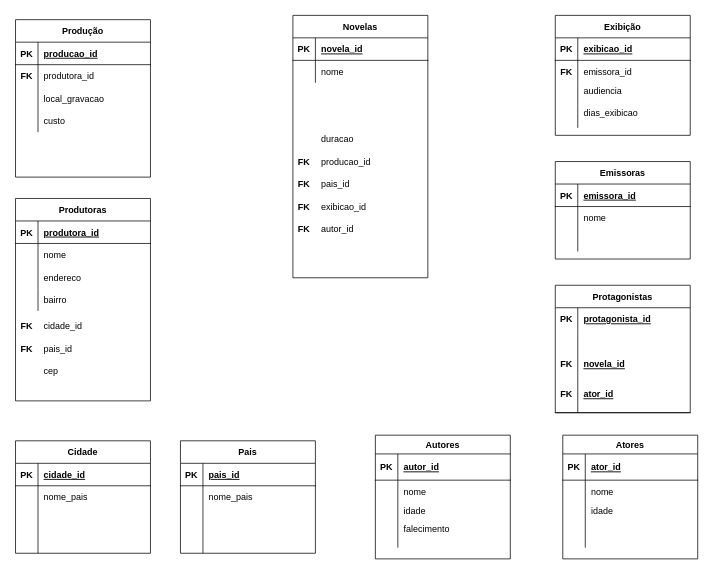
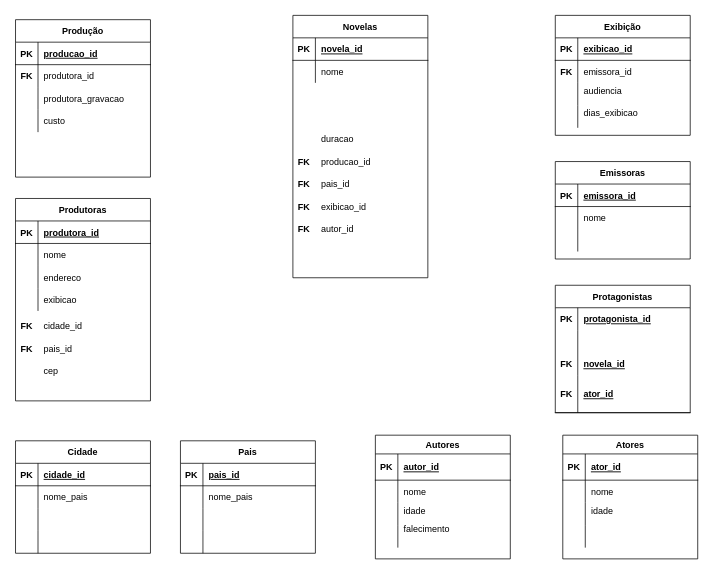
- <mxCell id="66" value="local_gravacao" style="shape=partialRectangle;connectable=0;fillColor=none;top=0;left=0;bottom=0;right=0;align=left;spacingLeft=6;overflow=hidden;" vertex="1" parent="64"><mxGeometry x="30" width="150" height="30" as="geometry"><mxRectangle width="150" height="30" as="alternateBounds" /></mxGeometry></mxCell>
+ <mxCell id="66" value="produtora_gravacao" style="shape=partialRectangle;connectable=0;fillColor=none;top=0;left=0;bottom=0;right=0;align=left;spacingLeft=6;overflow=hidden;" vertex="1" parent="64"><mxGeometry x="30" width="150" height="30" as="geometry"><mxRectangle width="150" height="30" as="alternateBounds" /></mxGeometry></mxCell>
- <mxCell id="94" value="bairro" style="shape=partialRectangle;connectable=0;fillColor=none;top=0;left=0;bottom=0;right=0;align=left;spacingLeft=6;overflow=hidden;" vertex="1" parent="92"><mxGeometry x="30" width="150" height="30" as="geometry"><mxRectangle width="150" height="30" as="alternateBounds" /></mxGeometry></mxCell>
+ <mxCell id="94" value="exibicao" style="shape=partialRectangle;connectable=0;fillColor=none;top=0;left=0;bottom=0;right=0;align=left;spacingLeft=6;overflow=hidden;" vertex="1" parent="92"><mxGeometry x="30" width="150" height="30" as="geometry"><mxRectangle width="150" height="30" as="alternateBounds" /></mxGeometry></mxCell>
